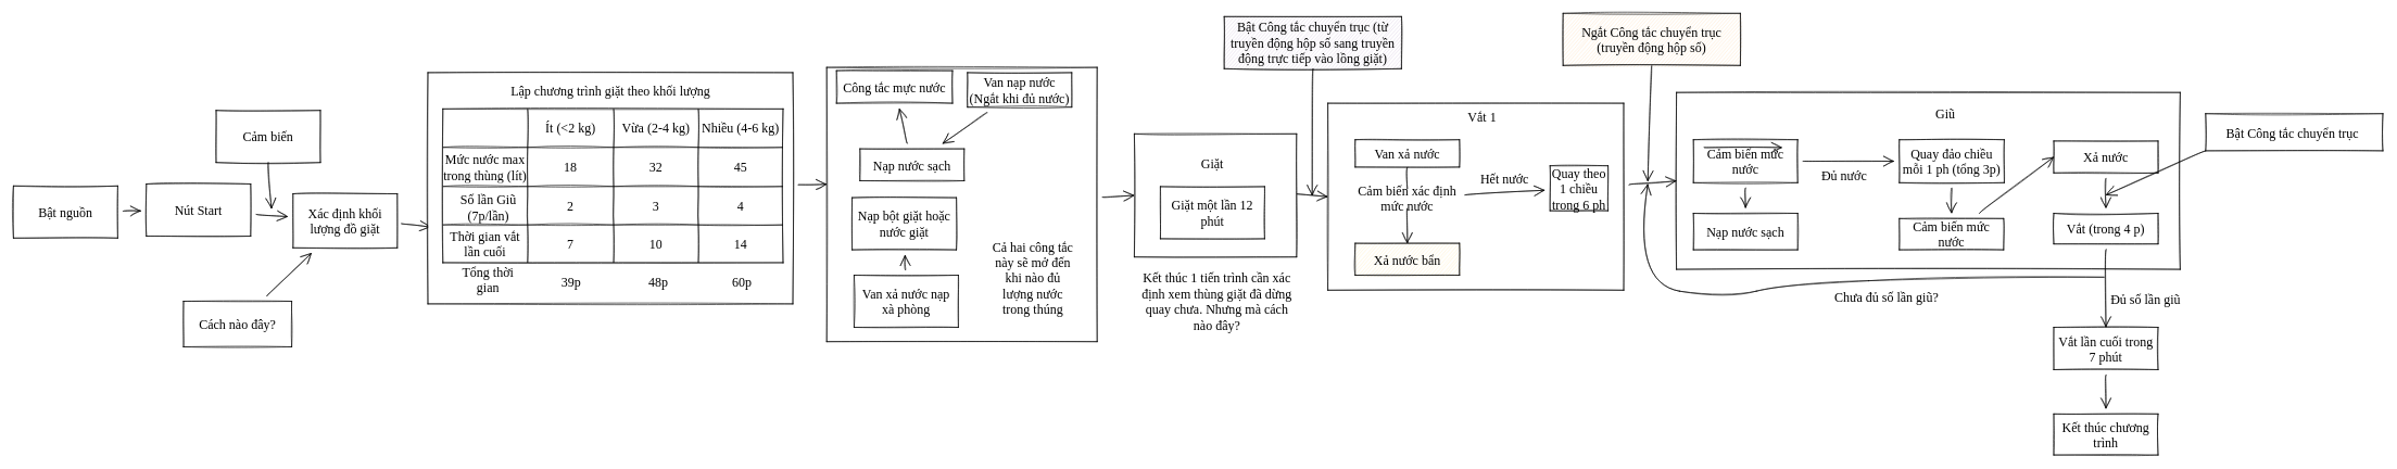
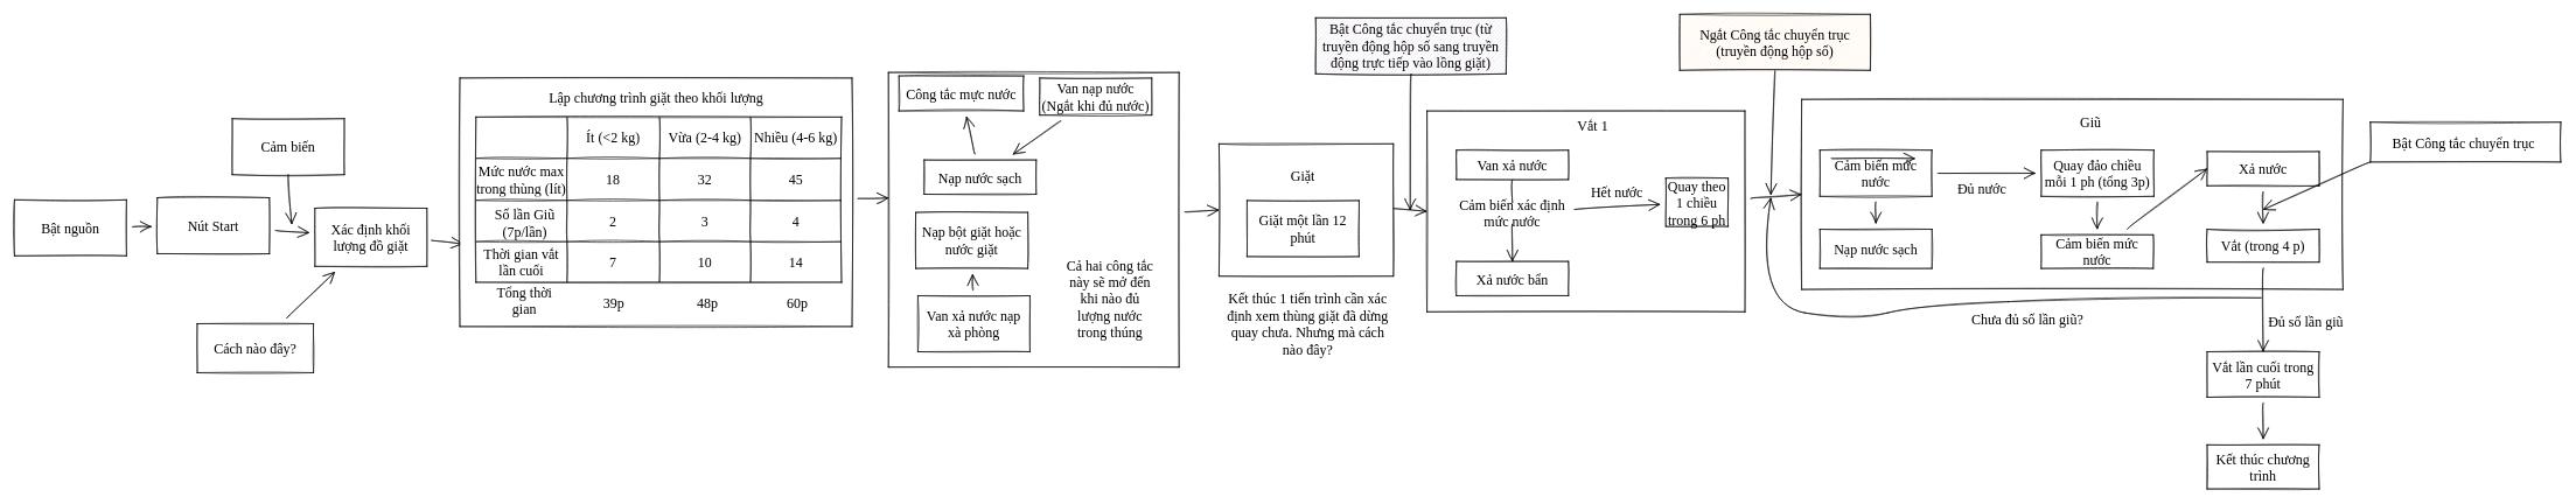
- <mxCell id="27" value="Xả nước bẩn" style="rounded=0;whiteSpace=wrap;html=1;sketch=1;hachureGap=4;fontFamily=Times New Roman;fontSize=20;fillColor=#fff2cc;" vertex="1" parent="1"><mxGeometry x="2079" y="373" width="160" height="49" as="geometry" /></mxCell>
+ <mxCell id="27" value="Xả nước bẩn" style="rounded=0;whiteSpace=wrap;html=1;sketch=1;hachureGap=4;fontFamily=Times New Roman;fontSize=20;" vertex="1" parent="1"><mxGeometry x="2079" y="373" width="160" height="49" as="geometry" /></mxCell>
